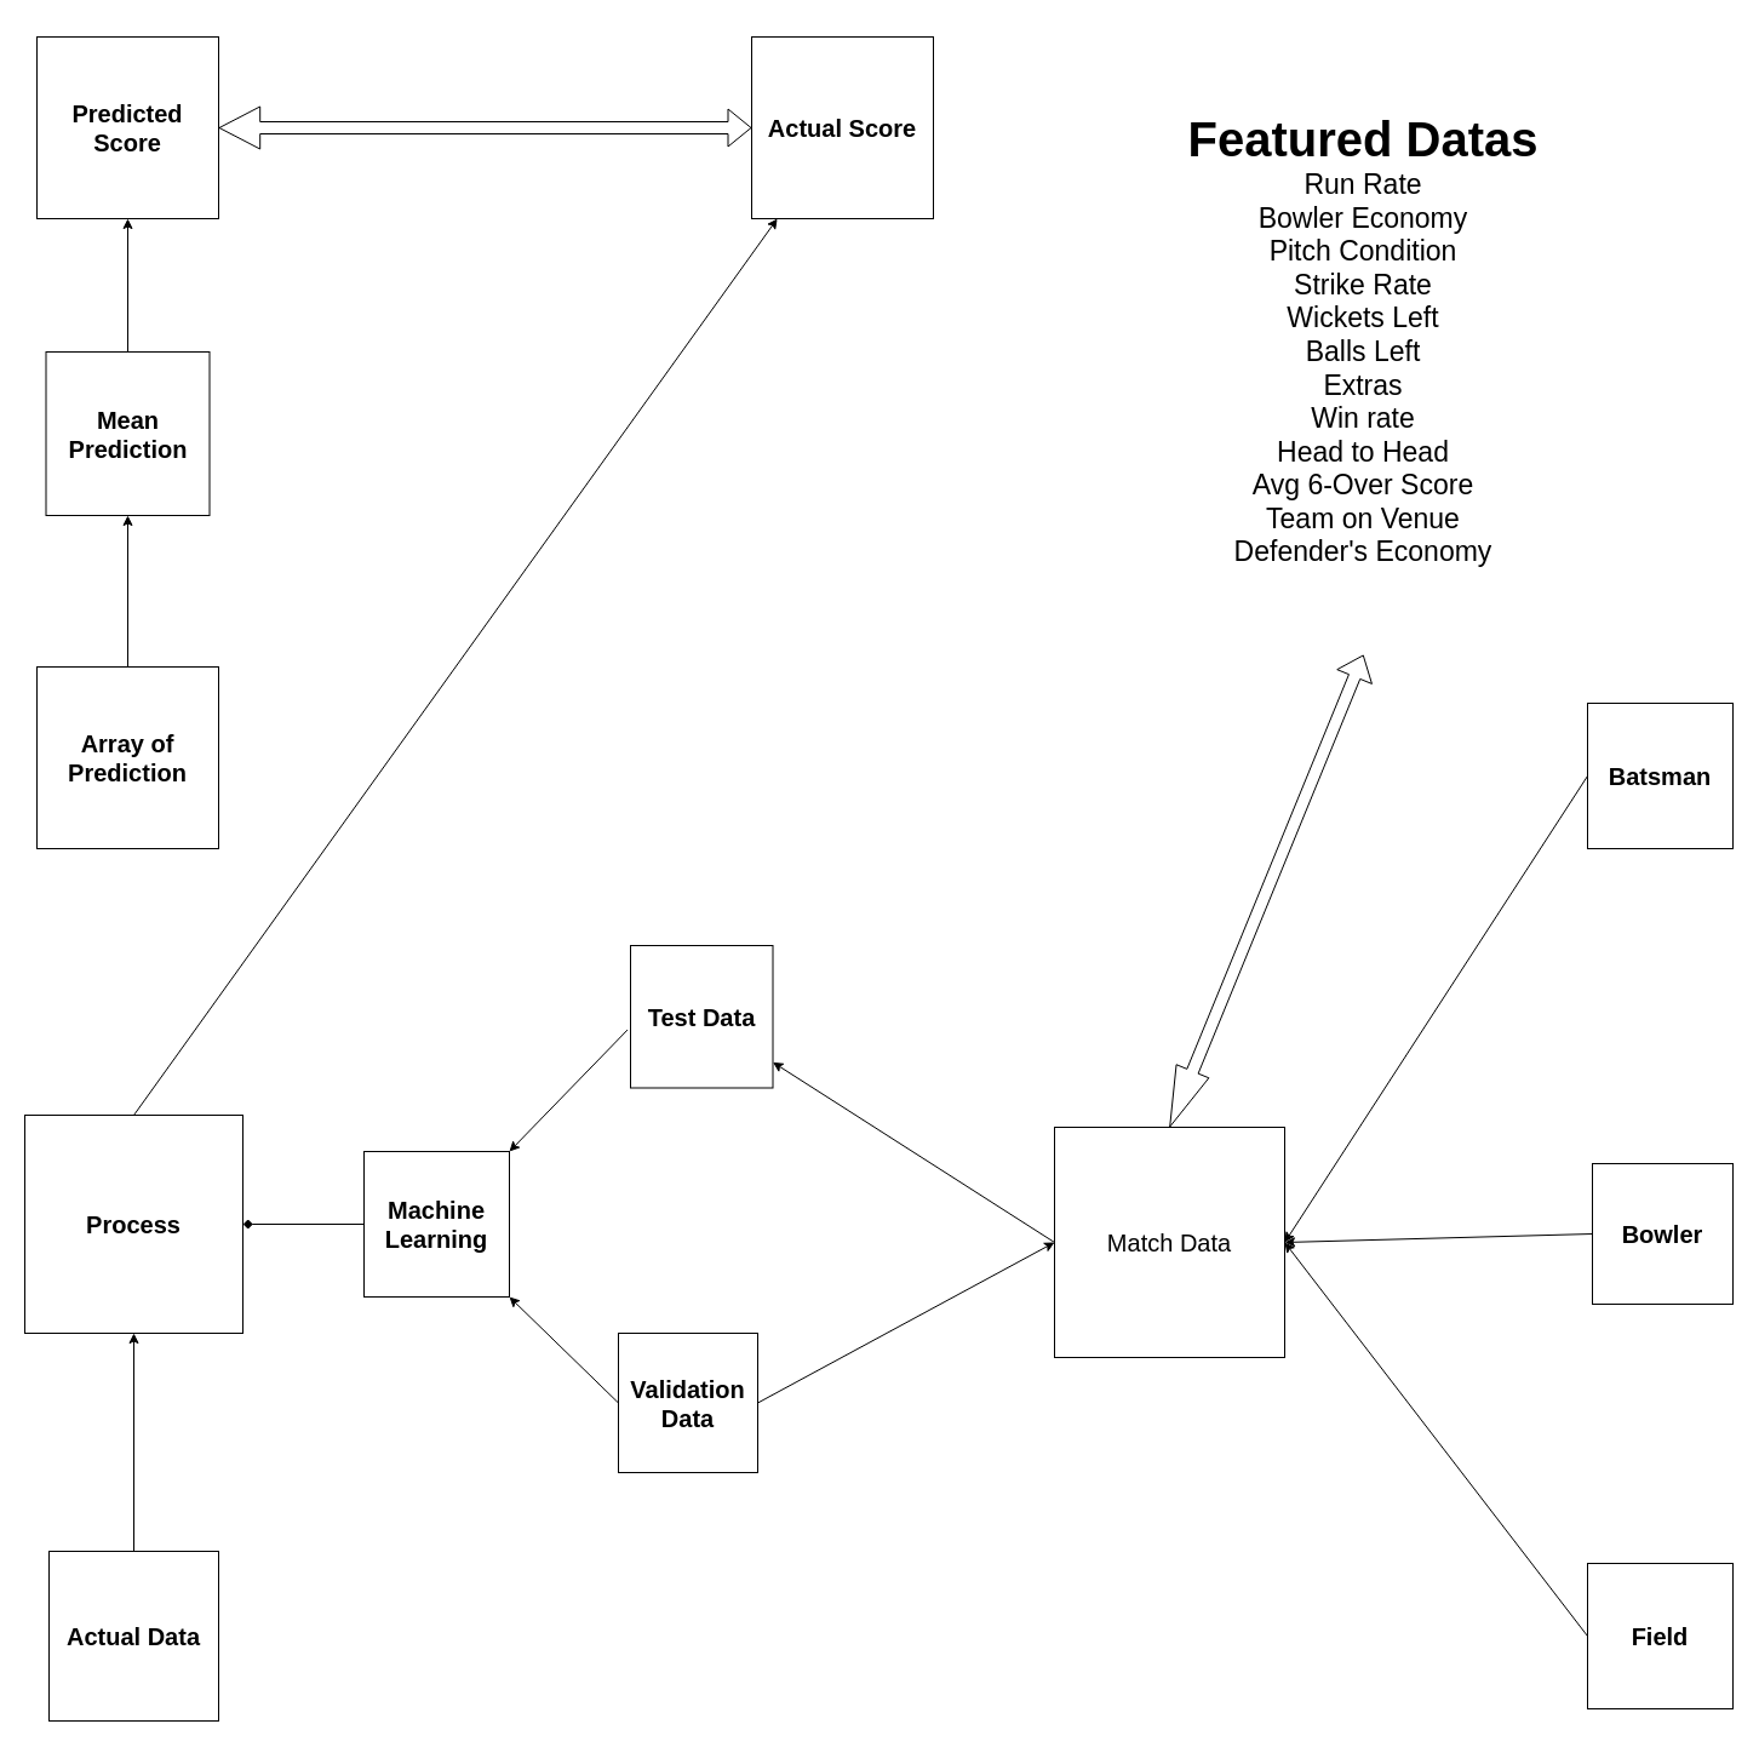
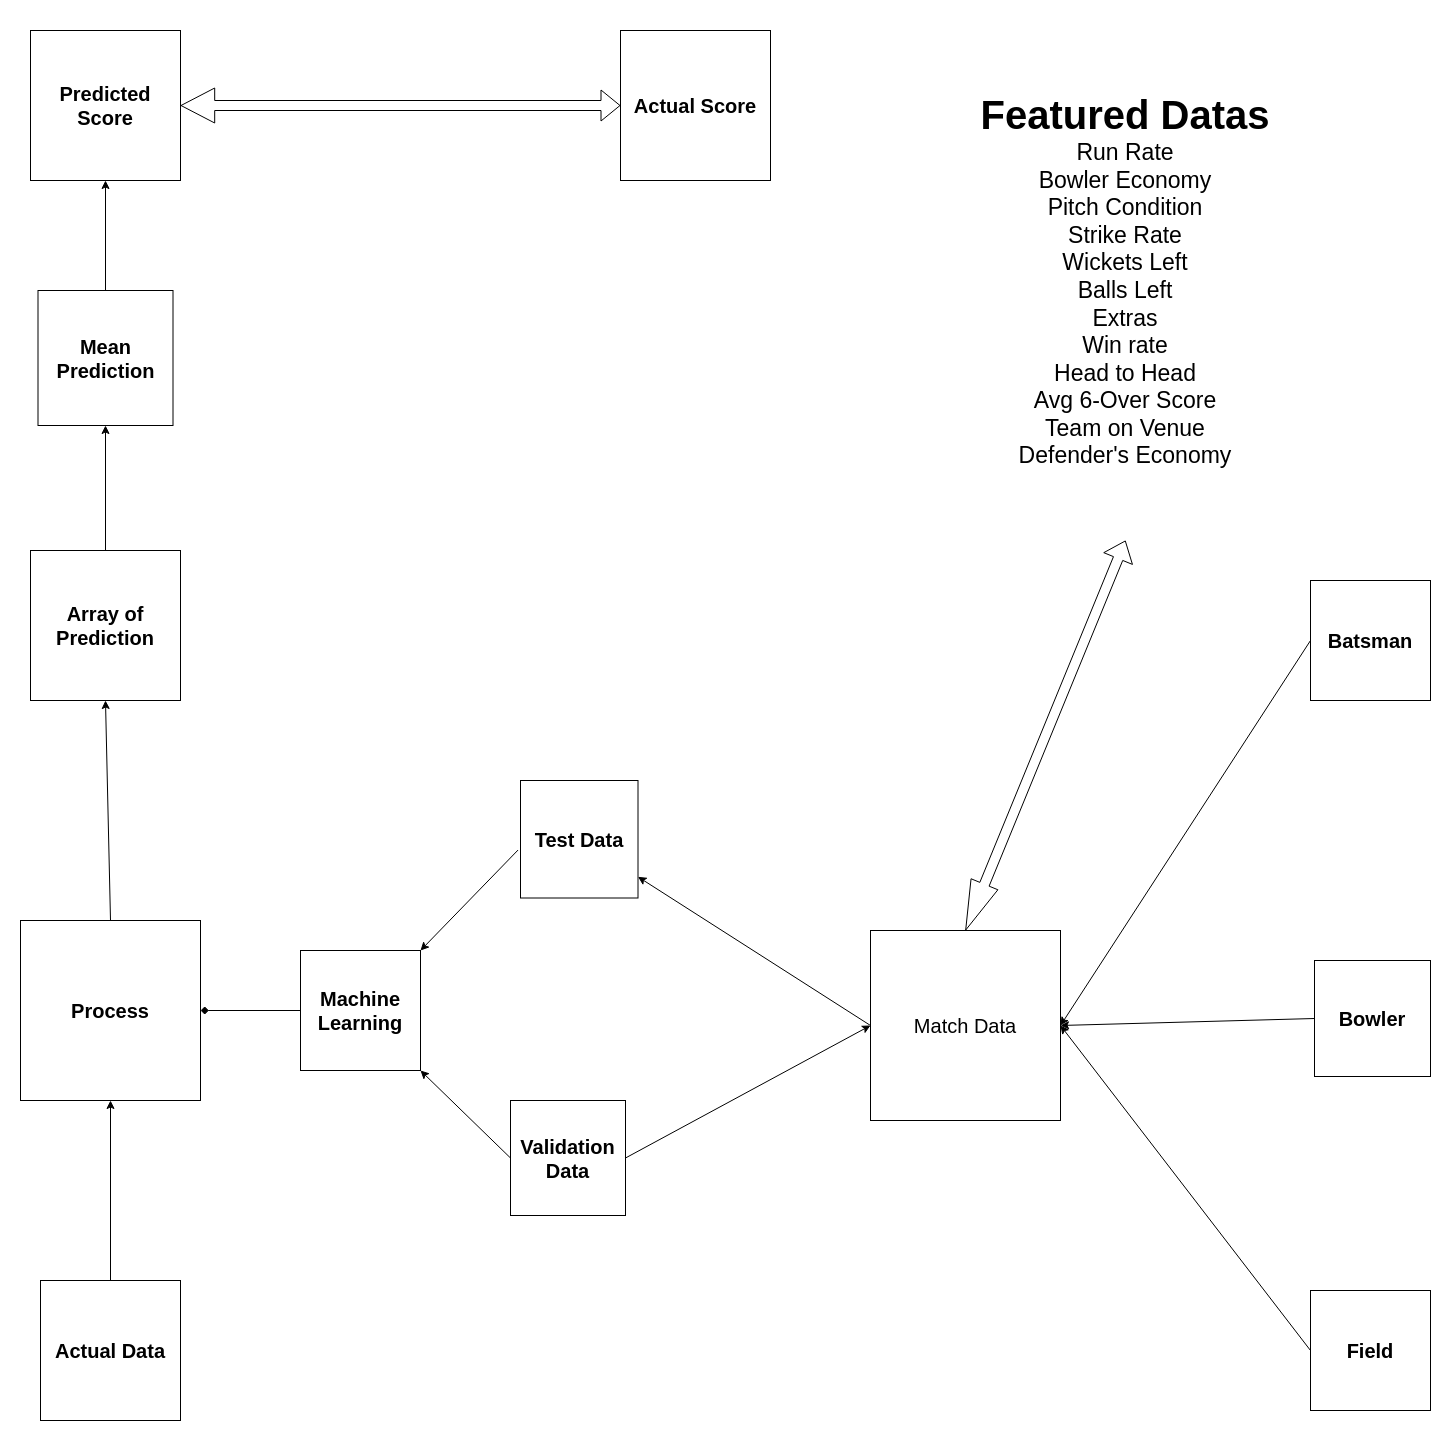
- <mxCell id="6" value="" style="endArrow=classic;html=1;exitX=0.5;exitY=0;exitDx=0;exitDy=0;" edge="1" parent="1" source="4" target="27"><mxGeometry width="50" height="50" relative="1" as="geometry"><mxPoint x="1190" y="730" as="sourcePoint" /><mxPoint x="1030" y="690" as="targetPoint" /></mxGeometry></mxCell>
+ <mxCell id="6" value="" style="endArrow=classic;html=1;entryX=0.5;entryY=1;entryDx=0;entryDy=0;exitX=0.5;exitY=0;exitDx=0;exitDy=0;" edge="1" parent="1" source="4" target="22"><mxGeometry width="50" height="50" relative="1" as="geometry"><mxPoint x="1190" y="730" as="sourcePoint" /><mxPoint x="1030" y="690" as="targetPoint" /></mxGeometry></mxCell>
